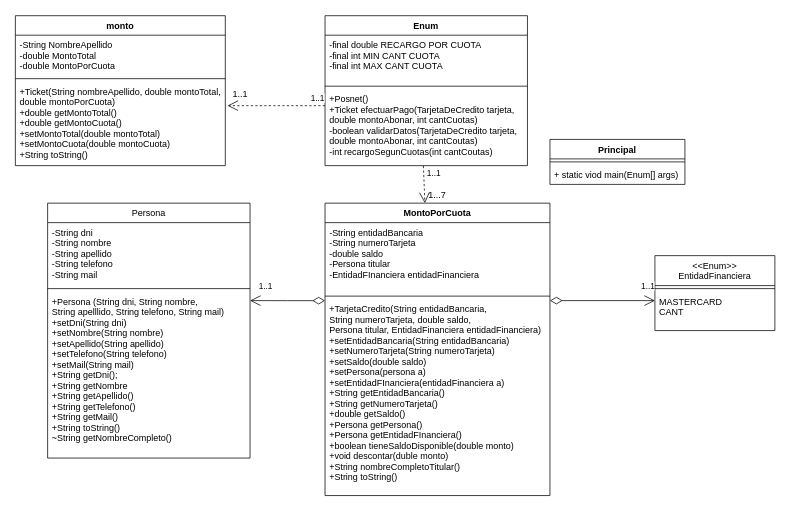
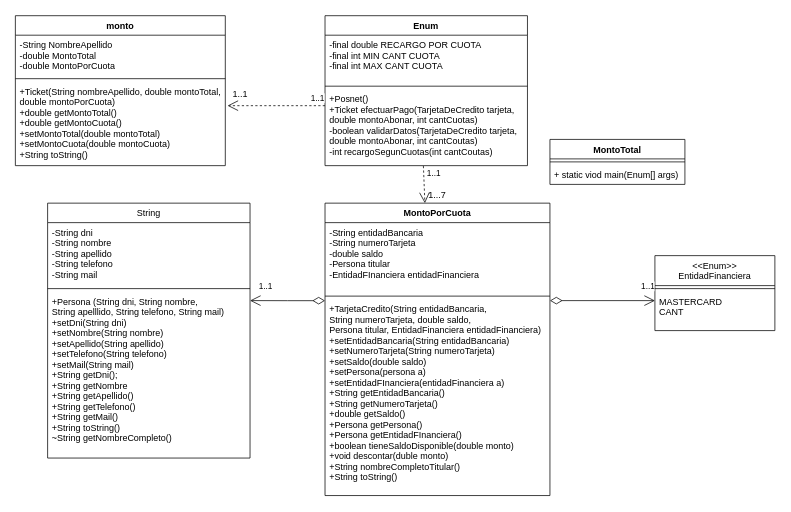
- <mxCell id="24" value="Principal" style="swimlane;fontStyle=1;align=center;verticalAlign=top;childLayout=stackLayout;horizontal=1;startSize=26;horizontalStack=0;resizeParent=1;resizeParentMax=0;resizeLast=0;collapsible=1;marginBottom=0;" vertex="1" parent="1"><mxGeometry x="733" y="185" width="180" height="60" as="geometry" /></mxCell>
+ <mxCell id="24" value="MontoTotal" style="swimlane;fontStyle=1;align=center;verticalAlign=top;childLayout=stackLayout;horizontal=1;startSize=26;horizontalStack=0;resizeParent=1;resizeParentMax=0;resizeLast=0;collapsible=1;marginBottom=0;" vertex="1" parent="1"><mxGeometry x="733" y="185" width="180" height="60" as="geometry" /></mxCell>
- <mxCell id="2" value="Persona" style="swimlane;fontStyle=0;align=center;verticalAlign=top;childLayout=stackLayout;horizontal=1;startSize=26;horizontalStack=0;resizeParent=1;resizeLast=0;collapsible=1;marginBottom=0;rounded=0;shadow=0;strokeWidth=1;" parent="1" vertex="1"><mxGeometry x="63" y="270" width="270" height="340" as="geometry"><mxRectangle x="130" y="380" width="160" height="26" as="alternateBounds" /></mxGeometry></mxCell>
+ <mxCell id="2" value="String" style="swimlane;fontStyle=0;align=center;verticalAlign=top;childLayout=stackLayout;horizontal=1;startSize=26;horizontalStack=0;resizeParent=1;resizeLast=0;collapsible=1;marginBottom=0;rounded=0;shadow=0;strokeWidth=1;" parent="1" vertex="1"><mxGeometry x="63" y="270" width="270" height="340" as="geometry"><mxRectangle x="130" y="380" width="160" height="26" as="alternateBounds" /></mxGeometry></mxCell>
